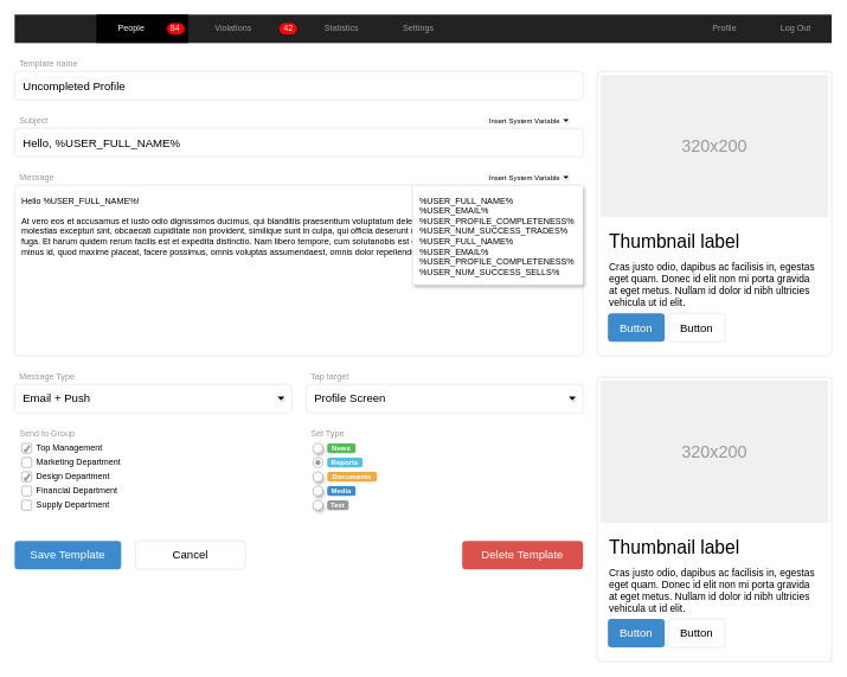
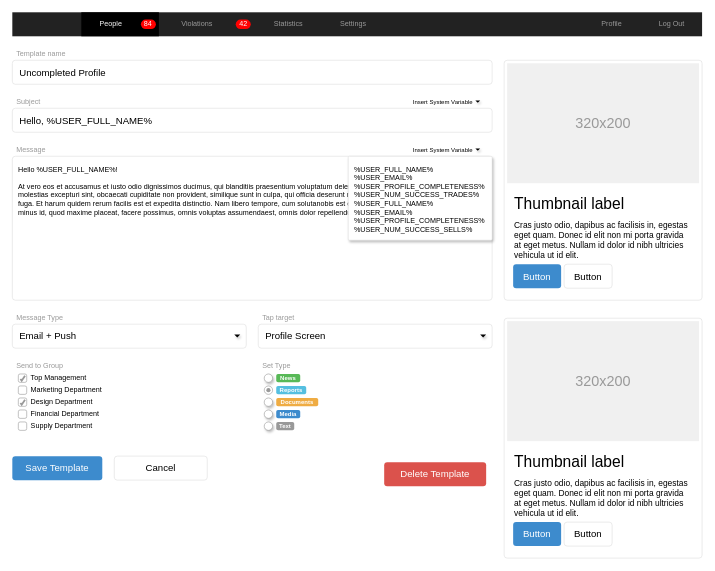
- <mxCell id="53" value="Delete Template" style="html=1;shadow=0;dashed=0;shape=mxgraph.bootstrap.rrect;align=center;rSize=5;strokeColor=none;fillColor=#DB524C;fontColor=#ffffff;fontSize=16;whiteSpace=wrap;rounded=0;" parent="1" vertex="1"><mxGeometry x="650" y="760" width="170" height="40" as="geometry" /></mxCell>
+ <mxCell id="53" value="Delete Template" style="html=1;shadow=0;dashed=0;shape=mxgraph.bootstrap.rrect;align=center;rSize=5;strokeColor=none;fillColor=#DB524C;fontColor=#ffffff;fontSize=16;whiteSpace=wrap;rounded=0;" parent="1" vertex="1"><mxGeometry x="640" y="770" width="170" height="40" as="geometry" /></mxCell>
